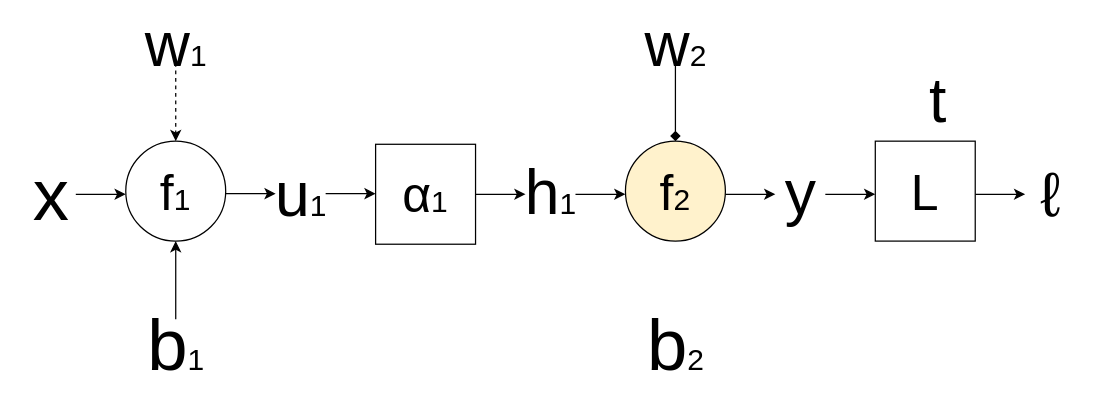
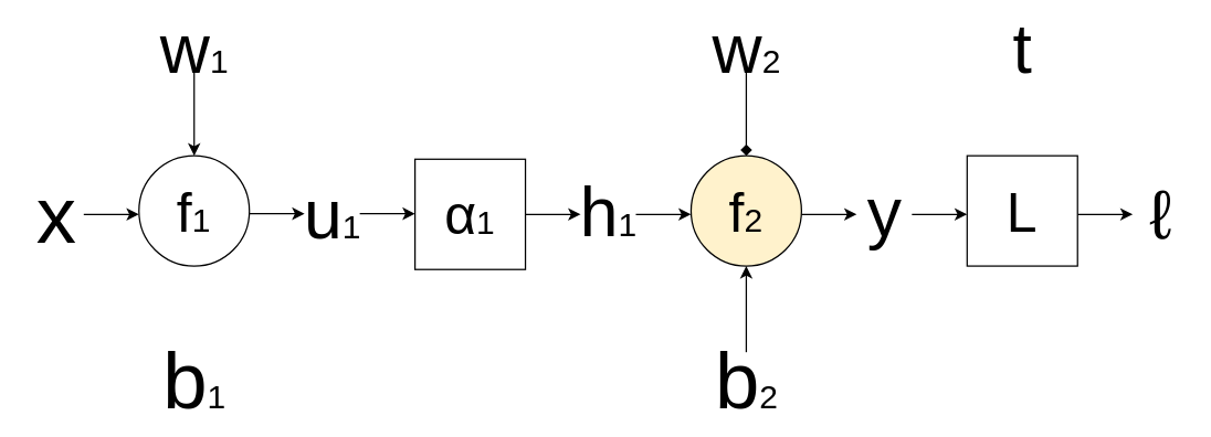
- <mxCell id="7" style="edgeStyle=orthogonalEdgeStyle;rounded=0;orthogonalLoop=1;jettySize=auto;html=1;entryX=0.5;entryY=0;entryDx=0;entryDy=0;dashed=1;" edge="1" parent="1" source="8" target="4"><mxGeometry relative="1" as="geometry" /></mxCell>
+ <mxCell id="7" style="edgeStyle=orthogonalEdgeStyle;rounded=0;orthogonalLoop=1;jettySize=auto;html=1;entryX=0.5;entryY=0;entryDx=0;entryDy=0;" edge="1" parent="1" source="8" target="4"><mxGeometry relative="1" as="geometry" /></mxCell>
- <mxCell id="27" value="&lt;span style=&quot;font-size: 50px&quot;&gt;t&lt;/span&gt;" style="text;html=1;align=center;verticalAlign=middle;resizable=0;points=[];autosize=1;" vertex="1" parent="1"><mxGeometry x="735" y="65" width="30" height="30" as="geometry" /></mxCell>
+ <mxCell id="27" value="&lt;span style=&quot;font-size: 50px&quot;&gt;t&lt;/span&gt;" style="text;html=1;align=center;verticalAlign=middle;resizable=0;points=[];autosize=1;" vertex="1" parent="1"><mxGeometry x="725" y="20" width="30" height="30" as="geometry" /></mxCell>
- <mxCell id="5" style="edgeStyle=orthogonalEdgeStyle;rounded=0;orthogonalLoop=1;jettySize=auto;html=1;entryX=0.5;entryY=1;entryDx=0;entryDy=0;" edge="1" parent="1" source="6" target="4"><mxGeometry relative="1" as="geometry" /></mxCell>
+ <mxCell id="21" style="edgeStyle=orthogonalEdgeStyle;rounded=0;orthogonalLoop=1;jettySize=auto;html=1;entryX=0.5;entryY=1;entryDx=0;entryDy=0;" edge="1" parent="1" source="22" target="17"><mxGeometry relative="1" as="geometry" /></mxCell>
